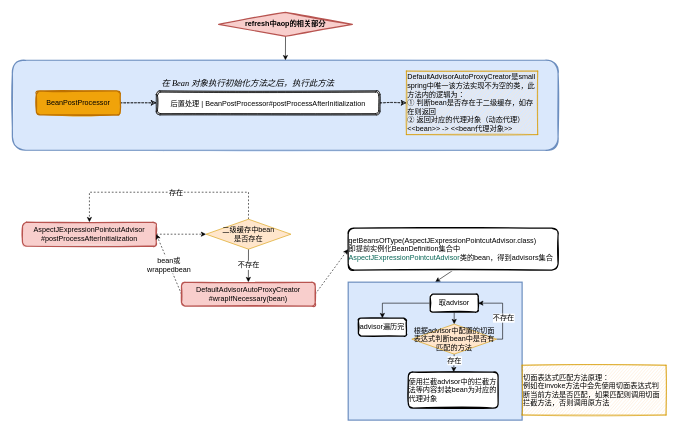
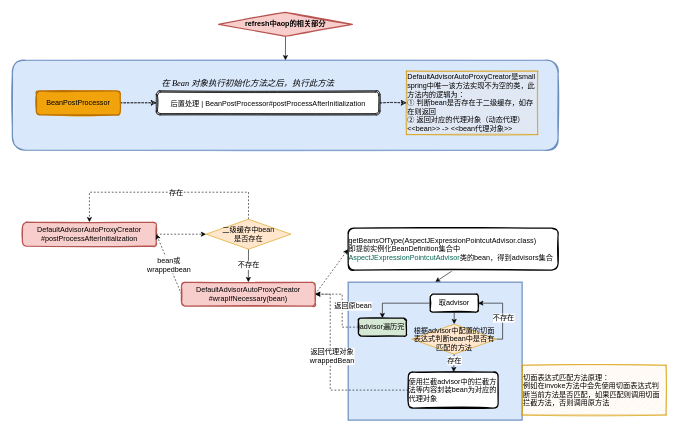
- <mxCell id="12" value="&lt;span style=&quot;text-align: left&quot;&gt;AspectJExpressionPointcutAdvisor&lt;br&gt;#&lt;/span&gt;&lt;span style=&quot;font-family: &amp;#34;helvetica&amp;#34;&quot;&gt;postProcessAfterInitialization&lt;/span&gt;" style="rounded=1;whiteSpace=wrap;html=1;strokeWidth=2;fillWeight=4;hachureGap=8;hachureAngle=45;fillColor=#f8cecc;sketch=1;fillStyle=solid;strokeColor=#b85450;" parent="1" vertex="1"><mxGeometry x="37" y="370" width="223" height="40" as="geometry" /></mxCell>
+ <mxCell id="12" value="&lt;span style=&quot;text-align: left&quot;&gt;DefaultAdvisorAutoProxyCreator&lt;br&gt;#&lt;/span&gt;&lt;span style=&quot;font-family: &amp;#34;helvetica&amp;#34;&quot;&gt;postProcessAfterInitialization&lt;/span&gt;" style="rounded=1;whiteSpace=wrap;html=1;strokeWidth=2;fillWeight=4;hachureGap=8;hachureAngle=45;fillColor=#f8cecc;sketch=1;fillStyle=solid;strokeColor=#b85450;" parent="1" vertex="1"><mxGeometry x="37" y="370" width="223" height="40" as="geometry" /></mxCell>
+ <mxCell id="36" style="rounded=0;html=1;exitX=0;exitY=0.5;exitDx=0;exitDy=0;entryX=1;entryY=0.5;entryDx=0;entryDy=0;fontSize=12;fontColor=#000000;dashed=1;edgeStyle=orthogonalEdgeStyle;" parent="1" source="38" target="21" edge="1"><mxGeometry relative="1" as="geometry"><Array as="points"><mxPoint x="570" y="545" /><mxPoint x="570" y="490" /></Array></mxGeometry></mxCell>
+ <mxCell id="37" value="返回原bean" style="edgeLabel;html=1;align=center;verticalAlign=middle;resizable=0;points=[];fontSize=12;fontColor=#000000;" parent="36" vertex="1" connectable="0"><mxGeometry x="-0.249" y="-1" relative="1" as="geometry"><mxPoint x="16" y="-15" as="offset" /></mxGeometry></mxCell>
- <mxCell id="38" value="&lt;div style=&quot;text-align: left&quot;&gt;advisor遍历完&lt;/div&gt;" style="rounded=1;whiteSpace=wrap;html=1;strokeWidth=2;fillWeight=4;hachureGap=8;hachureAngle=45;sketch=1;fillStyle=solid;" parent="1" vertex="1"><mxGeometry x="597" y="530" width="80" height="30" as="geometry" /></mxCell>
+ <mxCell id="38" value="&lt;div style=&quot;text-align: left&quot;&gt;advisor遍历完&lt;/div&gt;" style="rounded=1;whiteSpace=wrap;html=1;strokeWidth=2;fillWeight=4;hachureGap=8;hachureAngle=45;sketch=1;fillStyle=solid;fillColor=#d5e8d4;" parent="1" vertex="1"><mxGeometry x="597" y="530" width="80" height="30" as="geometry" /></mxCell>
+ <mxCell id="33" style="edgeStyle=orthogonalEdgeStyle;rounded=0;html=1;exitX=0;exitY=0.5;exitDx=0;exitDy=0;entryX=1;entryY=0.5;entryDx=0;entryDy=0;dashed=1;fontSize=12;fontColor=#000000;" parent="1" source="35" target="21" edge="1"><mxGeometry relative="1" as="geometry"><Array as="points"><mxPoint x="550" y="650" /><mxPoint x="550" y="490" /></Array></mxGeometry></mxCell>
+ <mxCell id="34" value="返回代理对象&lt;br&gt;wrappedBean" style="edgeLabel;html=1;align=center;verticalAlign=middle;resizable=0;points=[];fontSize=12;fontColor=#000000;" parent="33" vertex="1" connectable="0"><mxGeometry x="0.189" y="-2" relative="1" as="geometry"><mxPoint as="offset" /></mxGeometry></mxCell>
